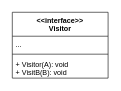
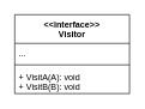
- <mxCell id="5" value="+ Visitor(A): void&#10;+ VisitB(B): void" style="text;strokeColor=none;fillColor=none;align=left;verticalAlign=top;spacingLeft=4;spacingRight=4;overflow=hidden;rotatable=0;points=[[0,0.5],[1,0.5]];portConstraint=eastwest;" vertex="1" parent="2"><mxGeometry y="74" width="160" height="36" as="geometry" /></mxCell>
+ <mxCell id="5" value="+ VisitA(A): void&#10;+ VisitB(B): void" style="text;strokeColor=none;fillColor=none;align=left;verticalAlign=top;spacingLeft=4;spacingRight=4;overflow=hidden;rotatable=0;points=[[0,0.5],[1,0.5]];portConstraint=eastwest;" vertex="1" parent="2"><mxGeometry y="74" width="160" height="36" as="geometry" /></mxCell>
